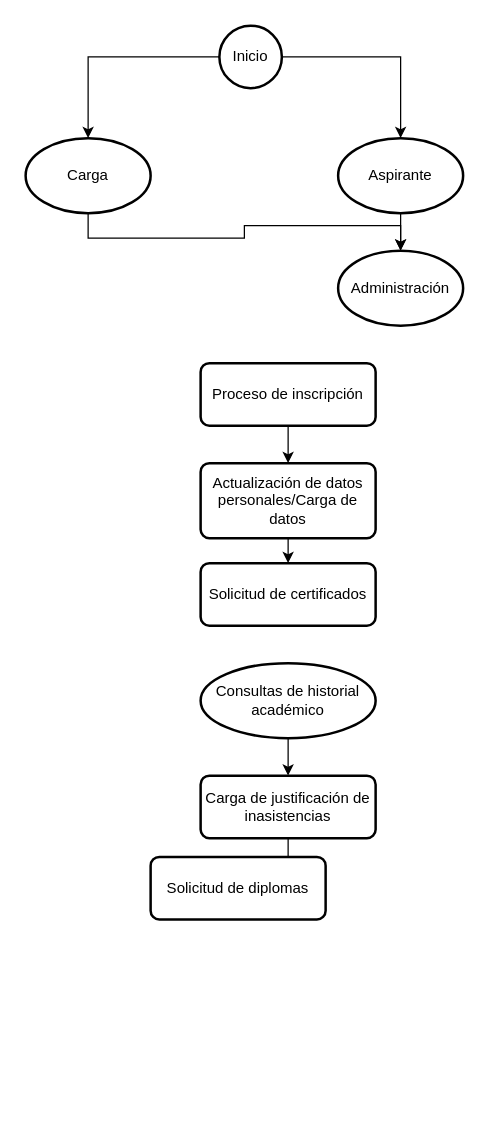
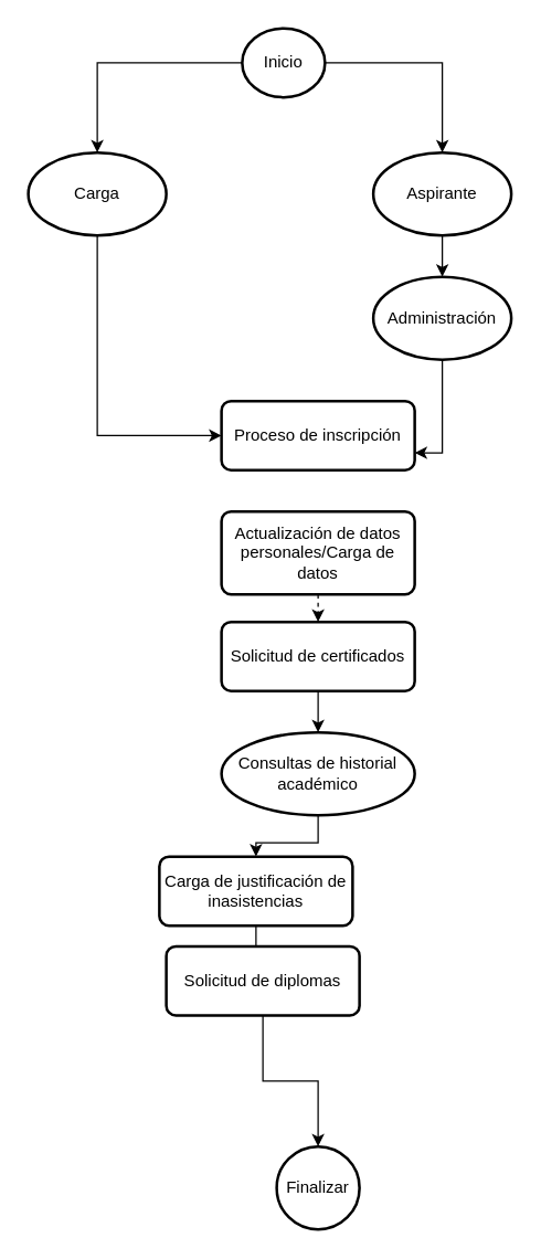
- <mxCell id="8" value="Inicio" style="strokeWidth=2;html=1;shape=mxgraph.flowchart.start_2;whiteSpace=wrap;" vertex="1" parent="1"><mxGeometry x="175" y="20" width="50" height="50" as="geometry" /></mxCell>
+ <mxCell id="8" value="Inicio" style="strokeWidth=2;html=1;shape=mxgraph.flowchart.start_2;whiteSpace=wrap;" vertex="1" parent="1"><mxGeometry x="175" y="20" width="60" height="50" as="geometry" /></mxCell>
- <mxCell id="2" style="edgeStyle=orthogonalEdgeStyle;rounded=0;orthogonalLoop=1;jettySize=auto;html=1;exitX=0.5;exitY=1;exitDx=0;exitDy=0;exitPerimeter=0;" edge="1" parent="1" source="3" target="11"><mxGeometry relative="1" as="geometry" /></mxCell>
+ <mxCell id="2" style="edgeStyle=orthogonalEdgeStyle;rounded=0;orthogonalLoop=1;jettySize=auto;html=1;entryX=0;entryY=0.5;entryDx=0;entryDy=0;exitX=0.5;exitY=1;exitDx=0;exitDy=0;exitPerimeter=0;" edge="1" parent="1" source="3" target="5"><mxGeometry relative="1" as="geometry" /></mxCell>
+ <mxCell id="10" style="edgeStyle=orthogonalEdgeStyle;rounded=0;orthogonalLoop=1;jettySize=auto;html=1;entryX=1;entryY=0.75;entryDx=0;entryDy=0;" edge="1" parent="1" source="11" target="5"><mxGeometry relative="1" as="geometry" /></mxCell>
- <mxCell id="4" style="edgeStyle=orthogonalEdgeStyle;rounded=0;orthogonalLoop=1;jettySize=auto;html=1;entryX=0.5;entryY=0;entryDx=0;entryDy=0;" edge="1" parent="1" source="5" target="13"><mxGeometry relative="1" as="geometry" /></mxCell>
- <mxCell id="12" style="edgeStyle=orthogonalEdgeStyle;rounded=0;orthogonalLoop=1;jettySize=auto;html=1;exitX=0.5;exitY=1;exitDx=0;exitDy=0;entryX=0.5;entryY=0;entryDx=0;entryDy=0;" edge="1" parent="1" source="13" target="15"><mxGeometry relative="1" as="geometry" /></mxCell>
+ <mxCell id="12" style="edgeStyle=orthogonalEdgeStyle;rounded=0;orthogonalLoop=1;jettySize=auto;html=1;exitX=0.5;exitY=1;exitDx=0;exitDy=0;entryX=0.5;entryY=0;entryDx=0;entryDy=0;dashed=1;" edge="1" parent="1" source="13" target="15"><mxGeometry relative="1" as="geometry" /></mxCell>
+ <mxCell id="14" style="edgeStyle=orthogonalEdgeStyle;rounded=0;orthogonalLoop=1;jettySize=auto;html=1;" edge="1" parent="1" source="15" target="17"><mxGeometry relative="1" as="geometry" /></mxCell>
- <mxCell id="19" value="Carga de justificación de inasistencias" style="rounded=1;whiteSpace=wrap;html=1;absoluteArcSize=1;arcSize=14;strokeWidth=2;" vertex="1" parent="1"><mxGeometry x="160" y="620" width="140" height="50" as="geometry" /></mxCell>
+ <mxCell id="19" value="Carga de justificación de inasistencias" style="rounded=1;whiteSpace=wrap;html=1;absoluteArcSize=1;arcSize=14;strokeWidth=2;" vertex="1" parent="1"><mxGeometry x="115" y="620" width="140" height="50" as="geometry" /></mxCell>
+ <mxCell id="20" style="edgeStyle=orthogonalEdgeStyle;rounded=0;orthogonalLoop=1;jettySize=auto;html=1;" edge="1" parent="1" source="21" target="9"><mxGeometry relative="1" as="geometry" /></mxCell>
+ <mxCell id="9" value="Finalizar" style="strokeWidth=2;html=1;shape=mxgraph.flowchart.start_2;whiteSpace=wrap;" vertex="1" parent="1"><mxGeometry x="200" y="830" width="60" height="60" as="geometry" /></mxCell>
